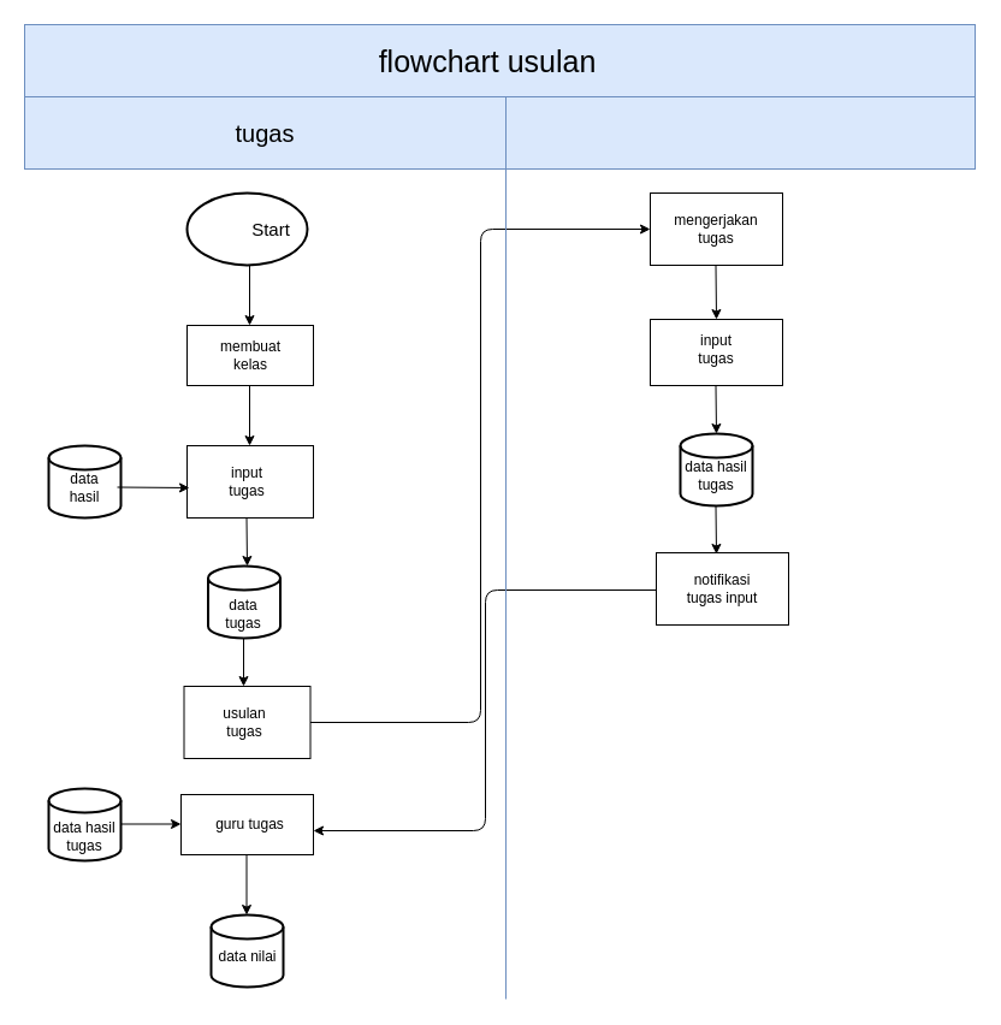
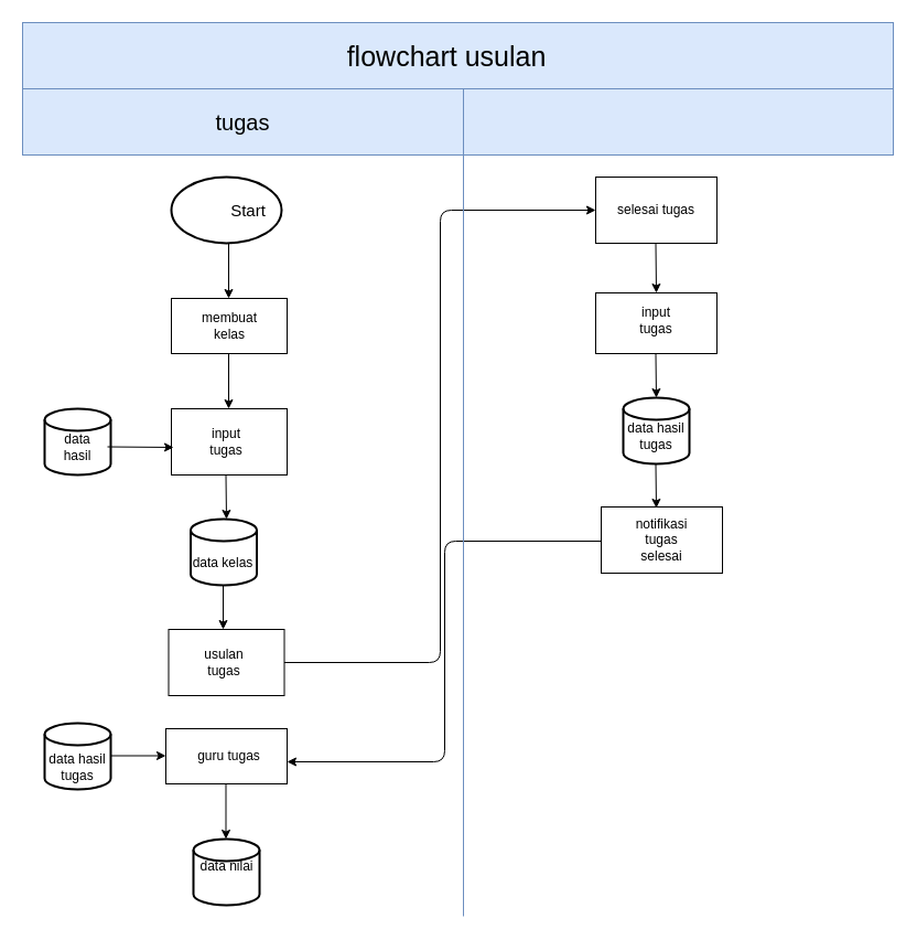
- <mxCell id="26" value="mengerjakan tugas" style="text;html=1;strokeColor=none;fillColor=none;align=center;verticalAlign=middle;whiteSpace=wrap;rounded=0;" vertex="1" parent="1"><mxGeometry x="545" y="175" width="100" height="30" as="geometry" /></mxCell>
+ <mxCell id="26" value="selesai tugas" style="text;html=1;strokeColor=none;fillColor=none;align=center;verticalAlign=middle;whiteSpace=wrap;rounded=0;" vertex="1" parent="1"><mxGeometry x="545" y="175" width="100" height="30" as="geometry" /></mxCell>
- <mxCell id="34" value="notifikasi tugas input" style="text;html=1;strokeColor=none;fillColor=none;align=center;verticalAlign=middle;whiteSpace=wrap;rounded=0;" vertex="1" parent="1"><mxGeometry x="565" y="464" width="70" height="50" as="geometry" /></mxCell>
+ <mxCell id="34" value="notifikasi tugas selesai" style="text;html=1;strokeColor=none;fillColor=none;align=center;verticalAlign=middle;whiteSpace=wrap;rounded=0;" vertex="1" parent="1"><mxGeometry x="565" y="464" width="70" height="50" as="geometry" /></mxCell>
- <mxCell id="19" value="data tugas" style="text;html=1;strokeColor=none;fillColor=none;align=center;verticalAlign=middle;whiteSpace=wrap;rounded=0;" vertex="1" parent="1"><mxGeometry x="172.5" y="490" width="57.5" height="40" as="geometry" /></mxCell>
+ <mxCell id="19" value="data kelas" style="text;html=1;strokeColor=none;fillColor=none;align=center;verticalAlign=middle;whiteSpace=wrap;rounded=0;" vertex="1" parent="1"><mxGeometry x="172.5" y="490" width="57.5" height="40" as="geometry" /></mxCell>
- <mxCell id="43" value="data nilai" style="text;html=1;strokeColor=none;fillColor=none;align=center;verticalAlign=middle;whiteSpace=wrap;rounded=0;" vertex="1" parent="1"><mxGeometry x="177.5" y="780" width="55" height="30" as="geometry" /></mxCell>
+ <mxCell id="43" value="data nilai" style="text;html=1;strokeColor=none;fillColor=none;align=center;verticalAlign=middle;whiteSpace=wrap;rounded=0;" vertex="1" parent="1"><mxGeometry x="177.5" y="770" width="55" height="30" as="geometry" /></mxCell>
